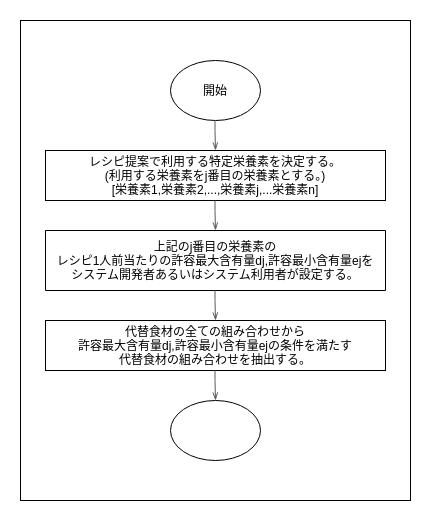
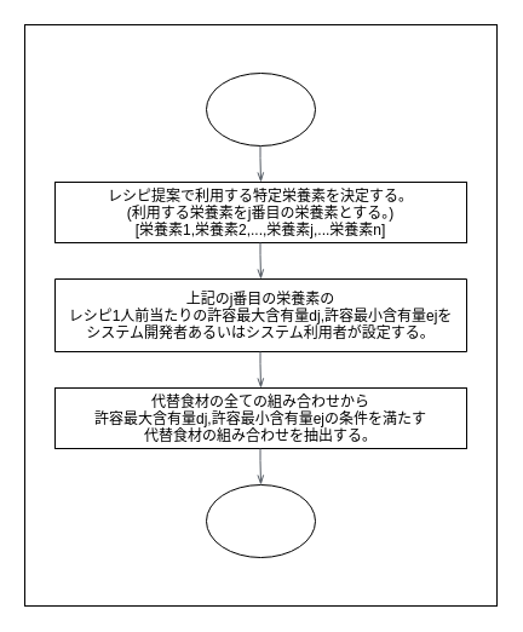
- <mxCell id="4" value="開始" style="text;align=center;verticalAlign=middle;resizable=0;points=[];autosize=1;strokeColor=none;" vertex="1" parent="1"><mxGeometry x="195" y="80" width="40" height="20" as="geometry" /></mxCell>
